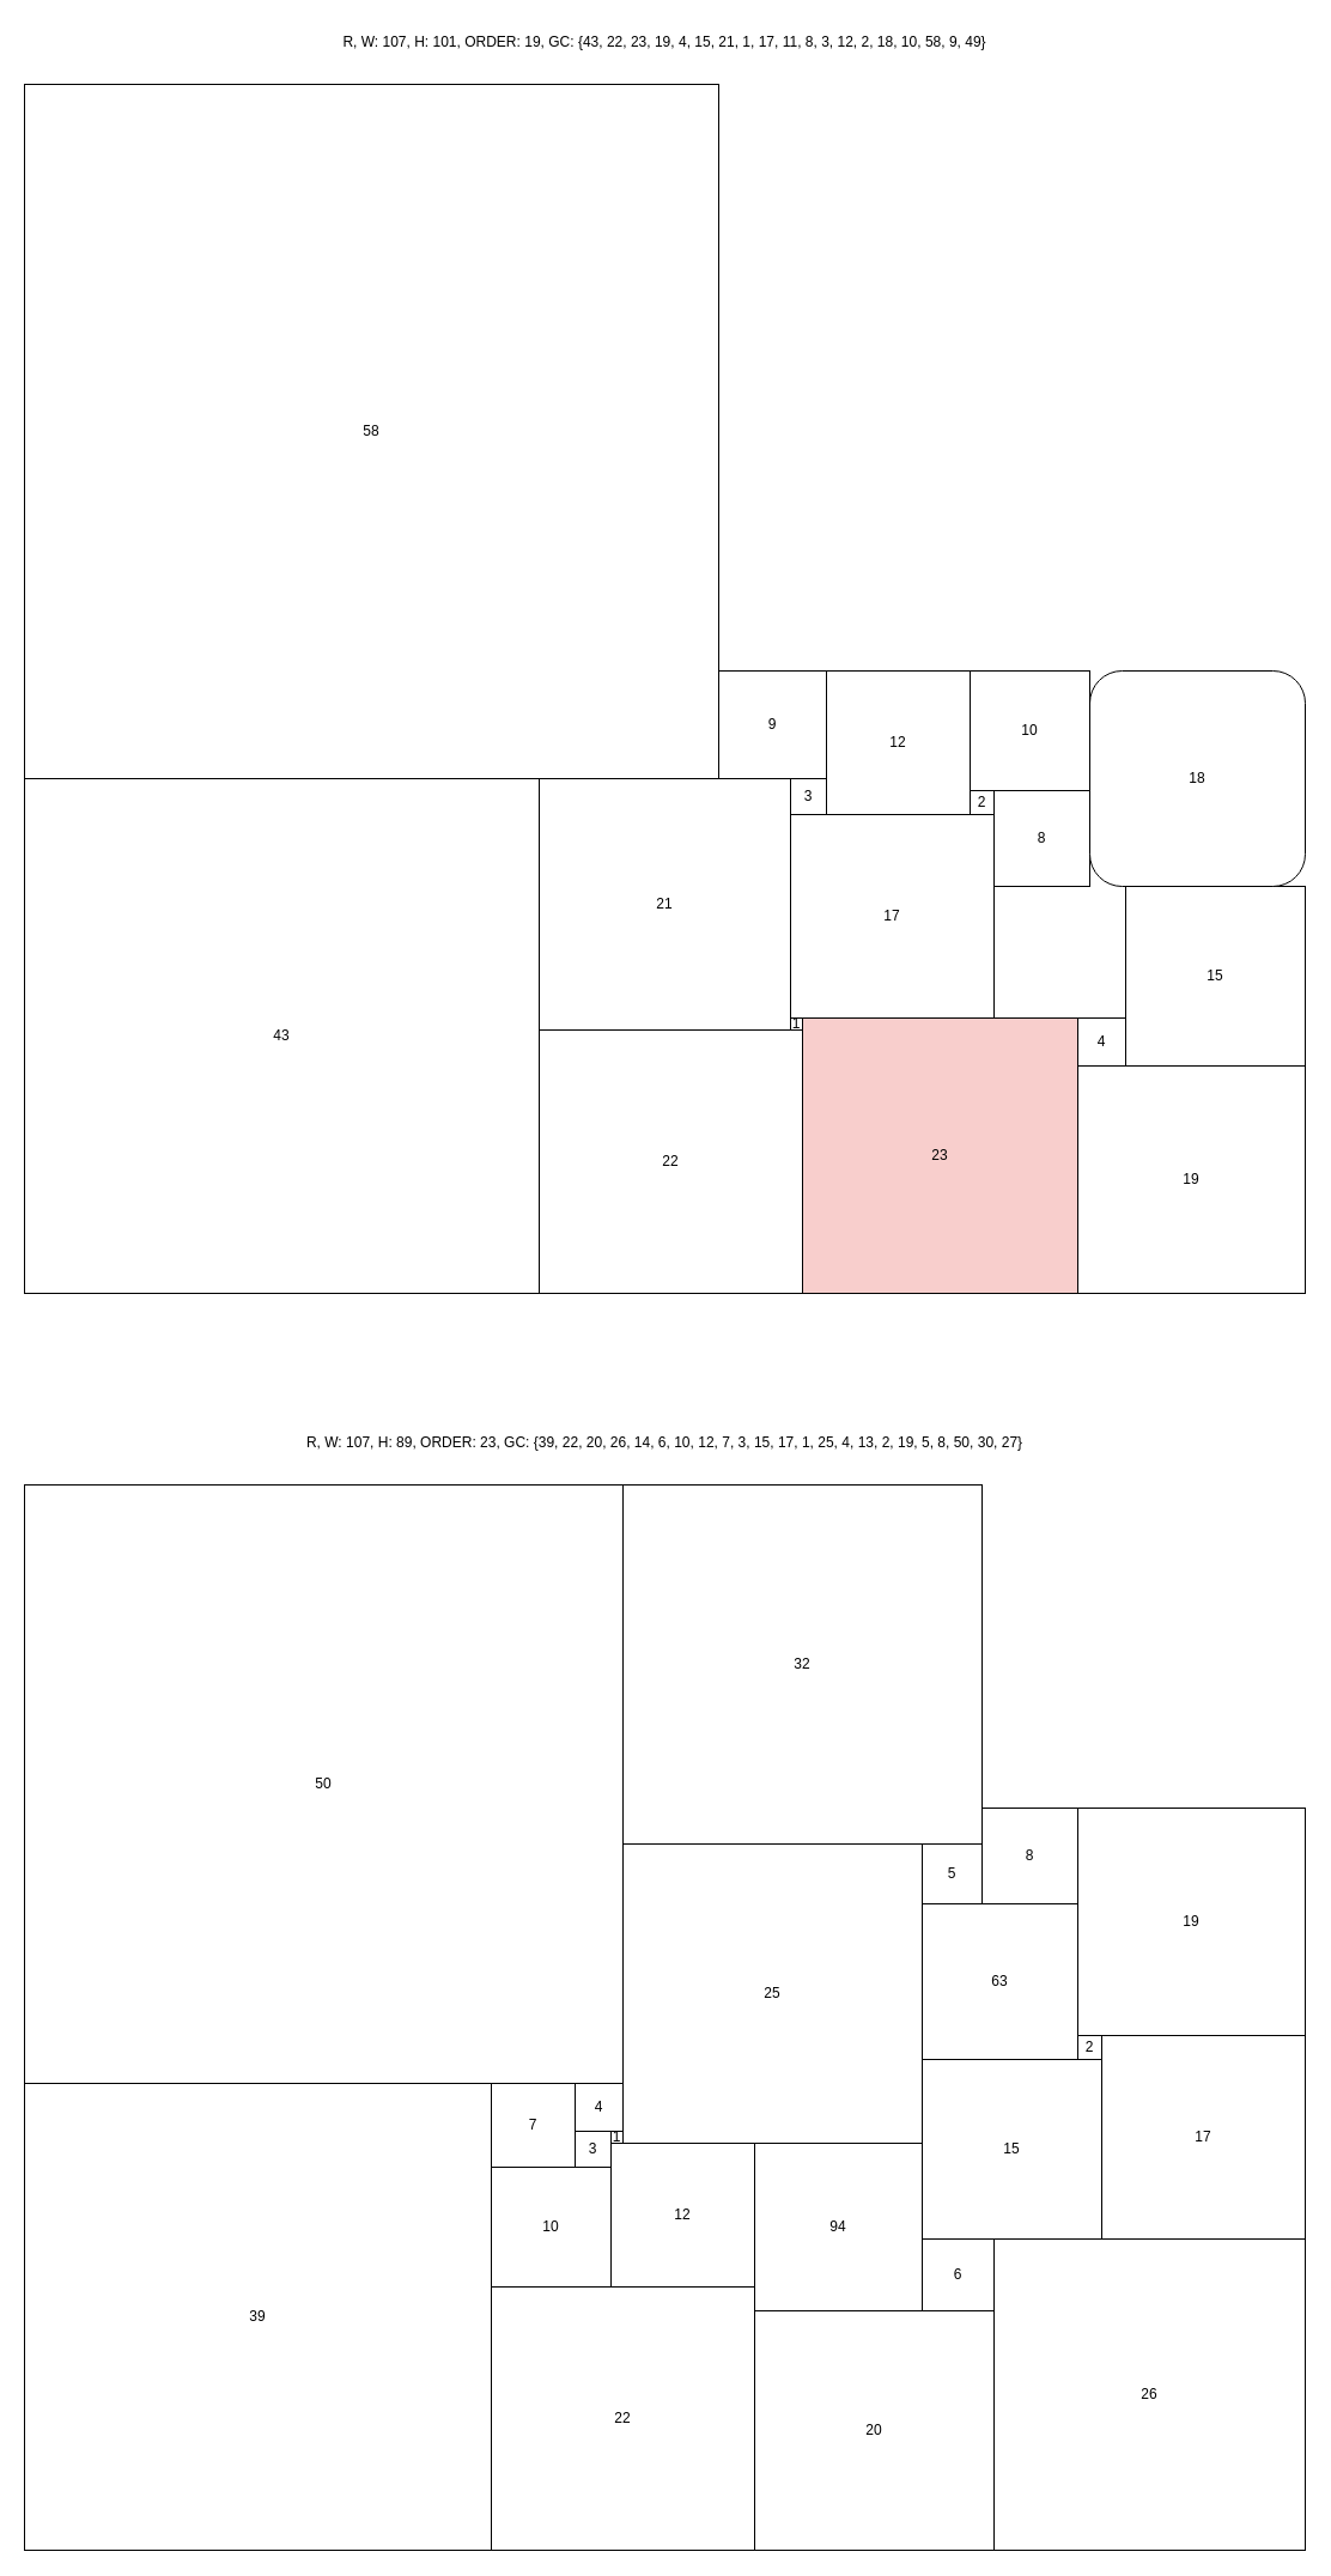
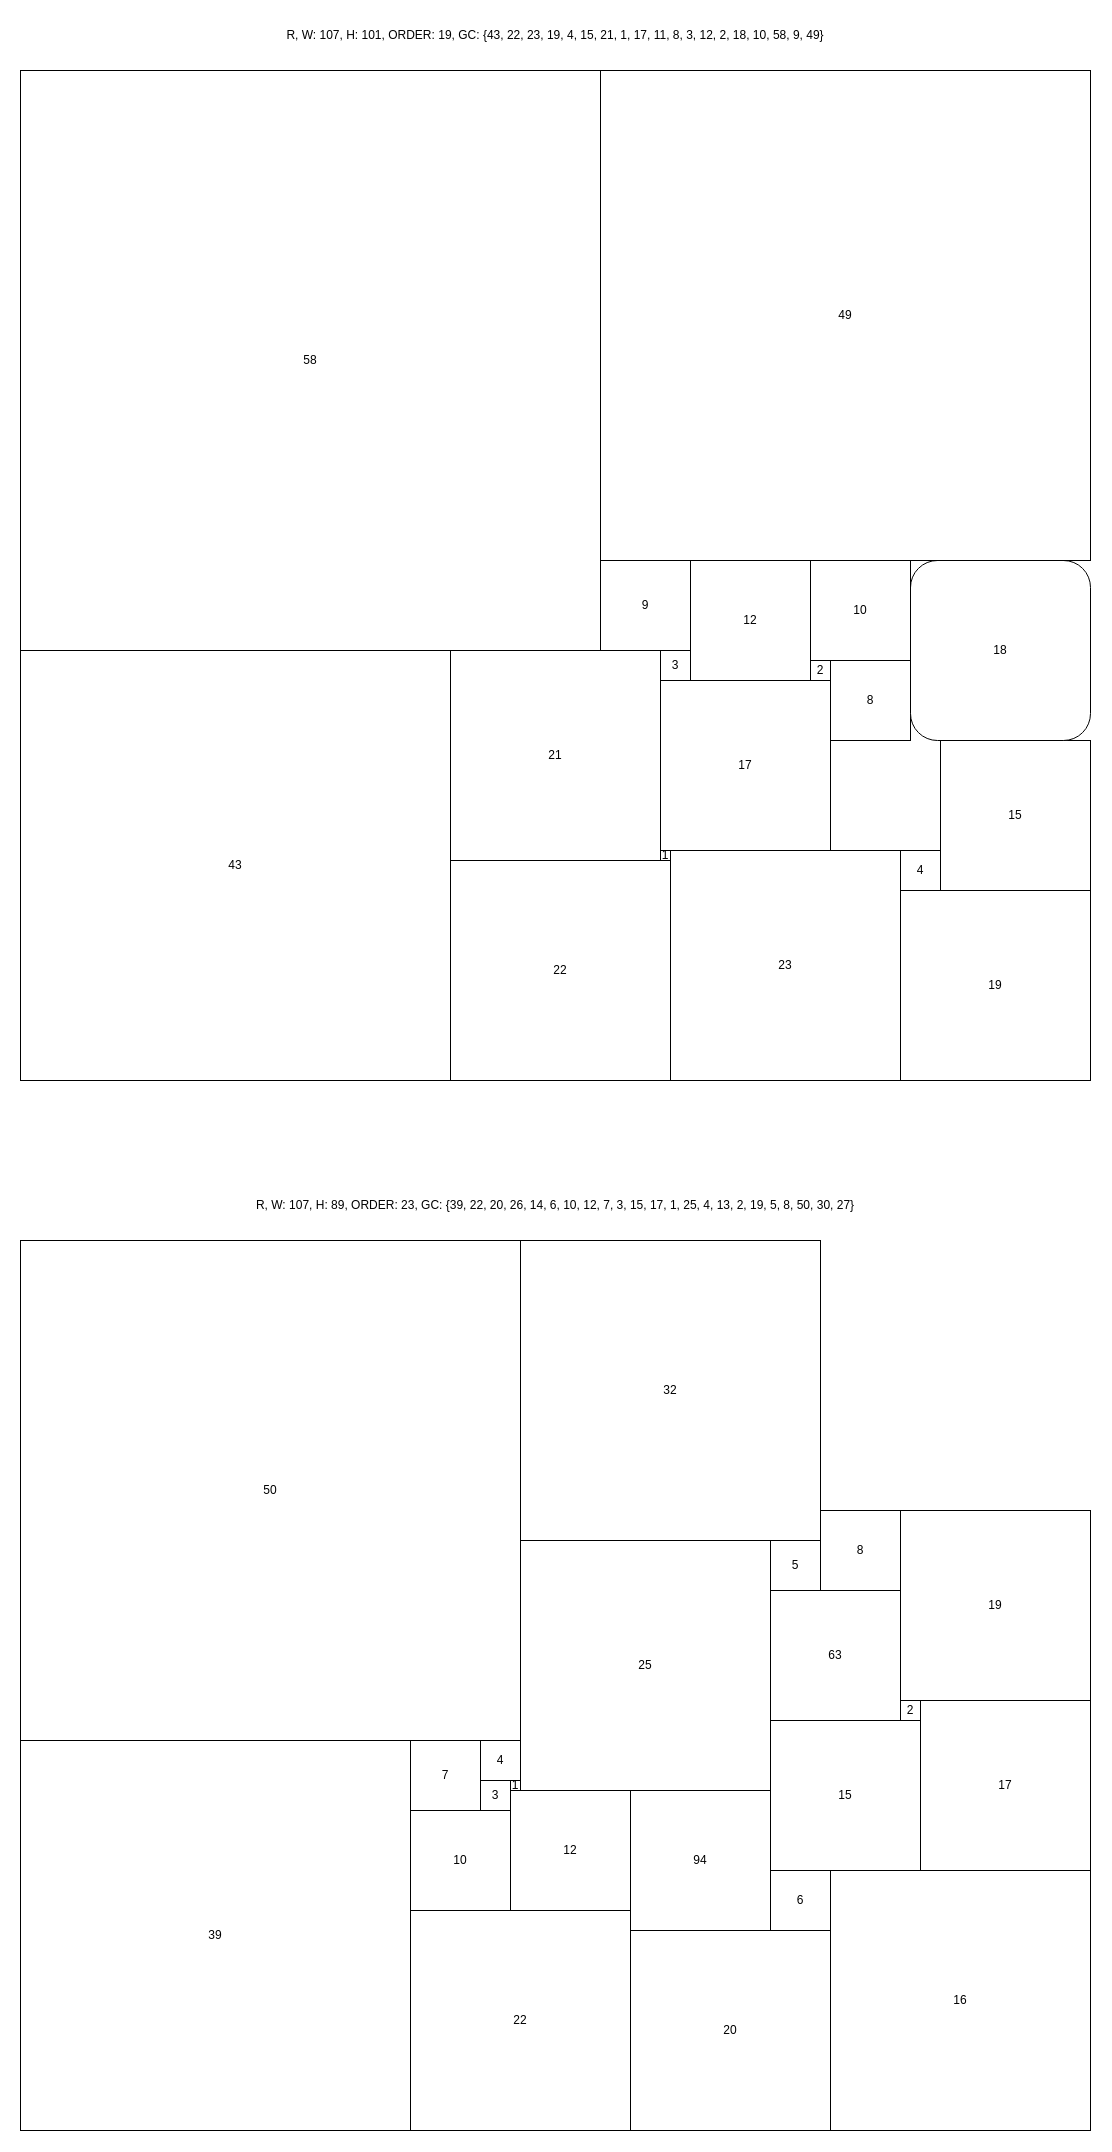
+ <mxCell id="22" value="49" style="rounded=0;whiteSpace=wrap;html=1;" parent="4" vertex="1"><mxGeometry x="580" width="490" height="490" as="geometry" /></mxCell>
- <mxCell id="7" value="23" style="rounded=0;whiteSpace=wrap;html=1;fillColor=#f8cecc;" parent="4" vertex="1"><mxGeometry x="650" y="780" width="230" height="230" as="geometry" /></mxCell>
+ <mxCell id="7" value="23" style="rounded=0;whiteSpace=wrap;html=1;" parent="4" vertex="1"><mxGeometry x="650" y="780" width="230" height="230" as="geometry" /></mxCell>
- <mxCell id="27" value="26" style="rounded=0;whiteSpace=wrap;html=1;" parent="23" vertex="1"><mxGeometry x="810" y="630" width="260" height="260" as="geometry" /></mxCell>
+ <mxCell id="27" value="16" style="rounded=0;whiteSpace=wrap;html=1;" parent="23" vertex="1"><mxGeometry x="810" y="630" width="260" height="260" as="geometry" /></mxCell>
